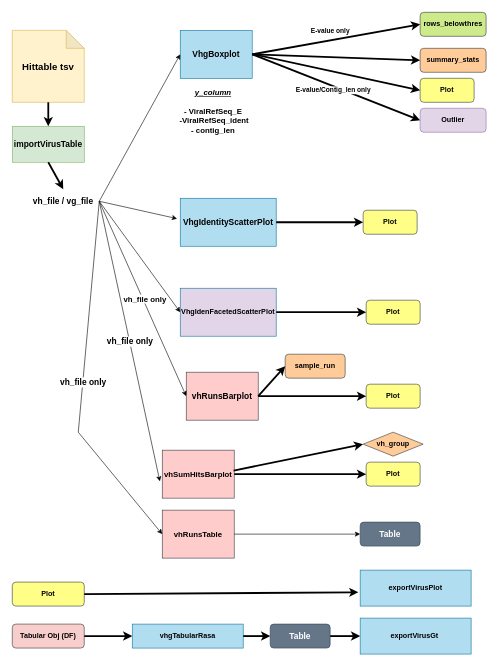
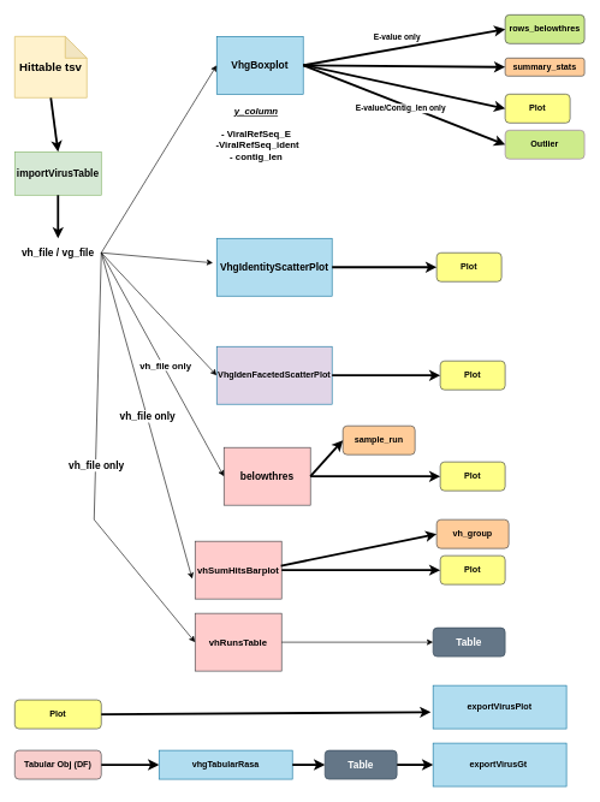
- <mxCell id="29" value="&lt;b&gt;summary_stats&lt;/b&gt;" style="rounded=1;whiteSpace=wrap;html=1;fillColor=#ffcc99;strokeColor=#36393d;" parent="1" vertex="1"><mxGeometry x="700" y="80" width="110" height="40" as="geometry" /></mxCell>
+ <mxCell id="29" value="&lt;b&gt;summary_stats&lt;/b&gt;" style="rounded=1;whiteSpace=wrap;html=1;fillColor=#ffcc99;strokeColor=#36393d;" parent="1" vertex="1"><mxGeometry x="700" y="80" width="110" height="25" as="geometry" /></mxCell>
- <mxCell id="2" value="&lt;font style=&quot;font-size: 16px;&quot;&gt;&lt;b&gt;Hittable tsv&lt;/b&gt;&lt;/font&gt;" style="shape=note;whiteSpace=wrap;html=1;backgroundOutline=1;darkOpacity=0.05;fillColor=#fff2cc;strokeColor=#d6b656;" parent="1" vertex="1"><mxGeometry x="20" y="50" width="120" height="120" as="geometry" /></mxCell>
+ <mxCell id="2" value="&lt;font style=&quot;font-size: 16px;&quot;&gt;&lt;b&gt;Hittable tsv&lt;/b&gt;&lt;/font&gt;" style="shape=note;whiteSpace=wrap;html=1;backgroundOutline=1;darkOpacity=0.05;fillColor=#fff2cc;strokeColor=#d6b656;" parent="1" vertex="1"><mxGeometry x="20" y="50" width="100" height="85" as="geometry" /></mxCell>
- <mxCell id="31" value="&lt;b&gt;Outlier&lt;/b&gt;" style="rounded=1;whiteSpace=wrap;html=1;fillColor=#e1d5e7;strokeColor=#9673a6;" parent="1" vertex="1"><mxGeometry x="700" y="180" width="110" height="40" as="geometry" /></mxCell>
+ <mxCell id="31" value="&lt;b&gt;Outlier&lt;/b&gt;" style="rounded=1;whiteSpace=wrap;html=1;fillColor=#cdeb8b;strokeColor=#9673a6;" parent="1" vertex="1"><mxGeometry x="700" y="180" width="110" height="40" as="geometry" /></mxCell>
- <mxCell id="4" value="&lt;font style=&quot;font-size: 14px;&quot;&gt;&lt;b&gt;vh_file / vg_file&lt;/b&gt;&lt;/font&gt;" style="text;html=1;align=center;verticalAlign=middle;whiteSpace=wrap;rounded=0;" parent="1" vertex="1"><mxGeometry x="45" y="315" width="120" height="40" as="geometry" /></mxCell>
+ <mxCell id="4" value="&lt;font style=&quot;font-size: 14px;&quot;&gt;&lt;b&gt;vh_file / vg_file&lt;/b&gt;&lt;/font&gt;" style="text;html=1;align=center;verticalAlign=middle;whiteSpace=wrap;rounded=0;" parent="1" vertex="1"><mxGeometry x="20" y="330" width="120" height="40" as="geometry" /></mxCell>
- <mxCell id="10" value="&lt;font style=&quot;font-size: 14px;&quot;&gt;&lt;b&gt;vhRunsBarplot&lt;/b&gt;&lt;/font&gt;" style="rounded=0;whiteSpace=wrap;html=1;fillColor=#ffcccc;strokeColor=#36393d;" parent="1" vertex="1"><mxGeometry x="310" y="620" width="120" height="80" as="geometry" /></mxCell>
+ <mxCell id="10" value="&lt;font style=&quot;font-size: 14px;&quot;&gt;&lt;b&gt;belowthres&lt;/b&gt;&lt;/font&gt;" style="rounded=0;whiteSpace=wrap;html=1;fillColor=#ffcccc;strokeColor=#36393d;" parent="1" vertex="1"><mxGeometry x="310" y="620" width="120" height="80" as="geometry" /></mxCell>
- <mxCell id="45" value="&lt;b&gt;vh_group&lt;/b&gt;" style="rhombus;whiteSpace=wrap;html=1;fillColor=#ffcc99;strokeColor=#36393d;" parent="1" vertex="1"><mxGeometry x="605" y="720" width="100" height="40" as="geometry" /></mxCell>
+ <mxCell id="45" value="&lt;b&gt;vh_group&lt;/b&gt;" style="rounded=1;whiteSpace=wrap;html=1;fillColor=#ffcc99;strokeColor=#36393d;" parent="1" vertex="1"><mxGeometry x="605" y="720" width="100" height="40" as="geometry" /></mxCell>
